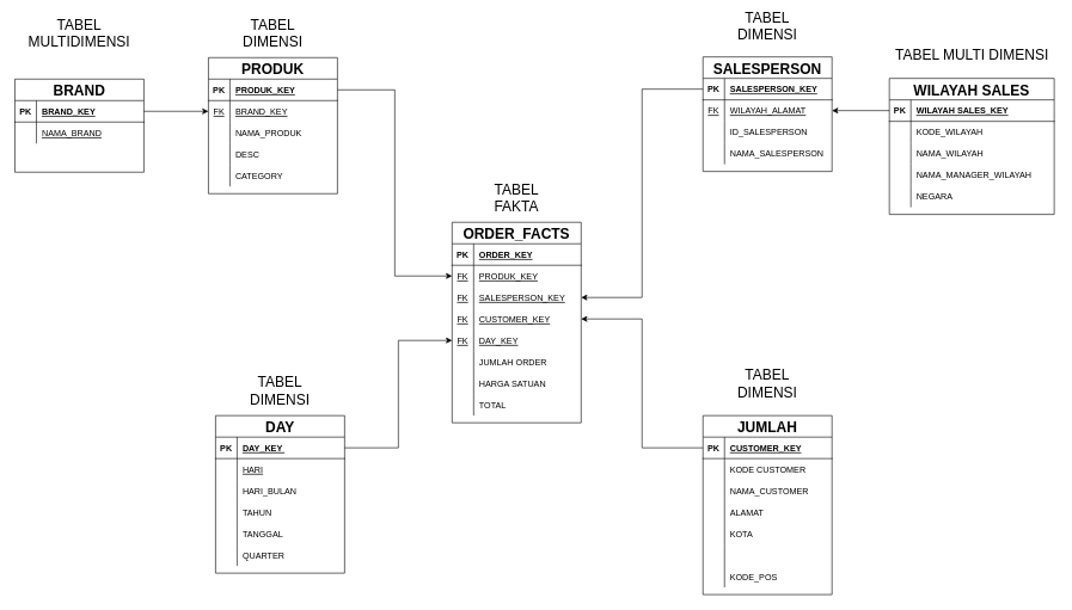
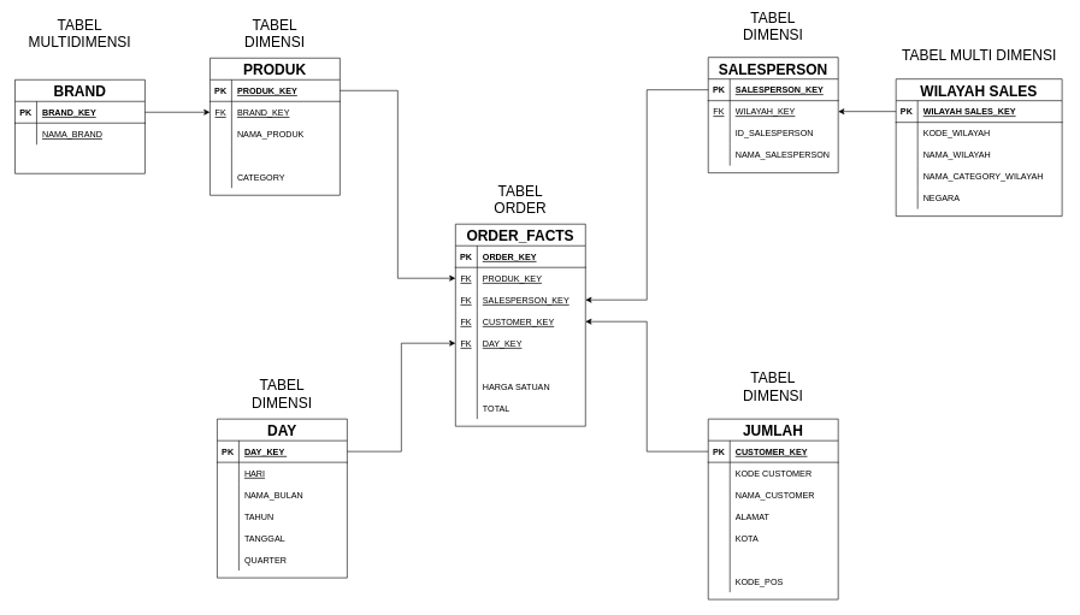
- <mxCell id="52" value="WILAYAH_ALAMAT" style="shape=partialRectangle;connectable=0;fillColor=none;top=0;left=0;bottom=0;right=0;align=left;spacingLeft=6;overflow=hidden;fontStyle=4" parent="50" vertex="1"><mxGeometry x="30" width="150" height="30" as="geometry"><mxRectangle width="150" height="30" as="alternateBounds" /></mxGeometry></mxCell>
+ <mxCell id="52" value="WILAYAH_KEY" style="shape=partialRectangle;connectable=0;fillColor=none;top=0;left=0;bottom=0;right=0;align=left;spacingLeft=6;overflow=hidden;fontStyle=4" parent="50" vertex="1"><mxGeometry x="30" width="150" height="30" as="geometry"><mxRectangle width="150" height="30" as="alternateBounds" /></mxGeometry></mxCell>
- <mxCell id="14" value="DESC" style="shape=partialRectangle;connectable=0;fillColor=none;top=0;left=0;bottom=0;right=0;align=left;spacingLeft=6;overflow=hidden;" parent="12" vertex="1"><mxGeometry x="30" width="150" height="30" as="geometry"><mxRectangle width="150" height="30" as="alternateBounds" /></mxGeometry></mxCell>
- <mxCell id="71" value="NAMA_MANAGER_WILAYAH" style="shape=partialRectangle;connectable=0;fillColor=none;top=0;left=0;bottom=0;right=0;align=left;spacingLeft=6;overflow=hidden;" parent="69" vertex="1"><mxGeometry x="30" width="200" height="30" as="geometry"><mxRectangle width="200" height="30" as="alternateBounds" /></mxGeometry></mxCell>
+ <mxCell id="71" value="NAMA_CATEGORY_WILAYAH" style="shape=partialRectangle;connectable=0;fillColor=none;top=0;left=0;bottom=0;right=0;align=left;spacingLeft=6;overflow=hidden;" parent="69" vertex="1"><mxGeometry x="30" width="200" height="30" as="geometry"><mxRectangle width="200" height="30" as="alternateBounds" /></mxGeometry></mxCell>
- <mxCell id="129" value="TABEL FAKTA" style="text;html=1;strokeColor=none;fillColor=none;align=center;verticalAlign=middle;whiteSpace=wrap;rounded=0;fontSize=20;" vertex="1" parent="1"><mxGeometry x="660" y="260" width="120" height="30" as="geometry" /></mxCell>
+ <mxCell id="129" value="TABEL ORDER" style="text;html=1;strokeColor=none;fillColor=none;align=center;verticalAlign=middle;whiteSpace=wrap;rounded=0;fontSize=20;" vertex="1" parent="1"><mxGeometry x="660" y="260" width="120" height="30" as="geometry" /></mxCell>
- <mxCell id="114" value="JUMLAH ORDER" style="shape=partialRectangle;connectable=0;fillColor=none;top=0;left=0;bottom=0;right=0;align=left;spacingLeft=6;overflow=hidden;" parent="112" vertex="1"><mxGeometry x="30" width="150" height="30" as="geometry"><mxRectangle width="150" height="30" as="alternateBounds" /></mxGeometry></mxCell>
- <mxCell id="36" value="HARI_BULAN" style="shape=partialRectangle;connectable=0;fillColor=none;top=0;left=0;bottom=0;right=0;align=left;spacingLeft=6;overflow=hidden;" parent="34" vertex="1"><mxGeometry x="30" width="150" height="30" as="geometry"><mxRectangle width="150" height="30" as="alternateBounds" /></mxGeometry></mxCell>
+ <mxCell id="36" value="NAMA_BULAN" style="shape=partialRectangle;connectable=0;fillColor=none;top=0;left=0;bottom=0;right=0;align=left;spacingLeft=6;overflow=hidden;" parent="34" vertex="1"><mxGeometry x="30" width="150" height="30" as="geometry"><mxRectangle width="150" height="30" as="alternateBounds" /></mxGeometry></mxCell>
